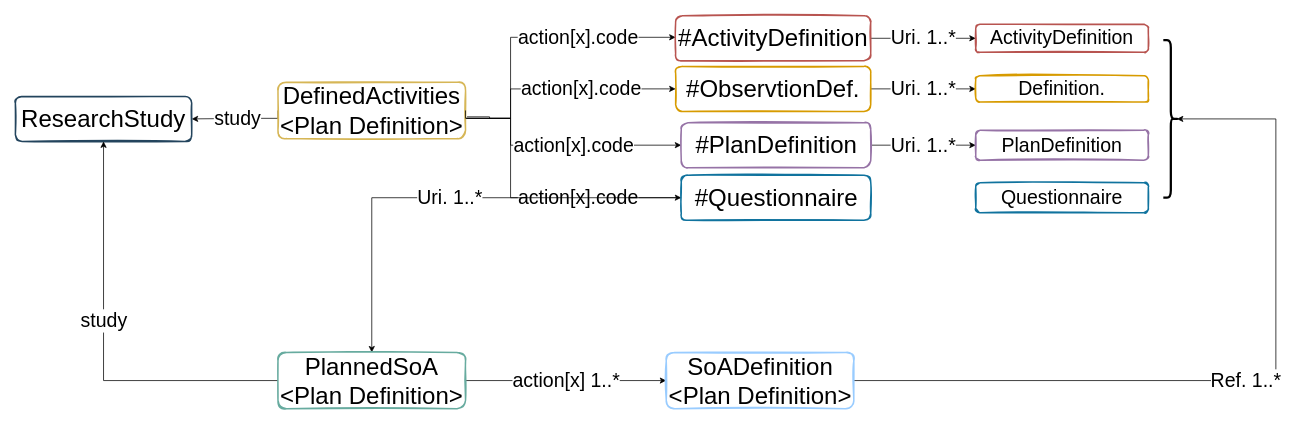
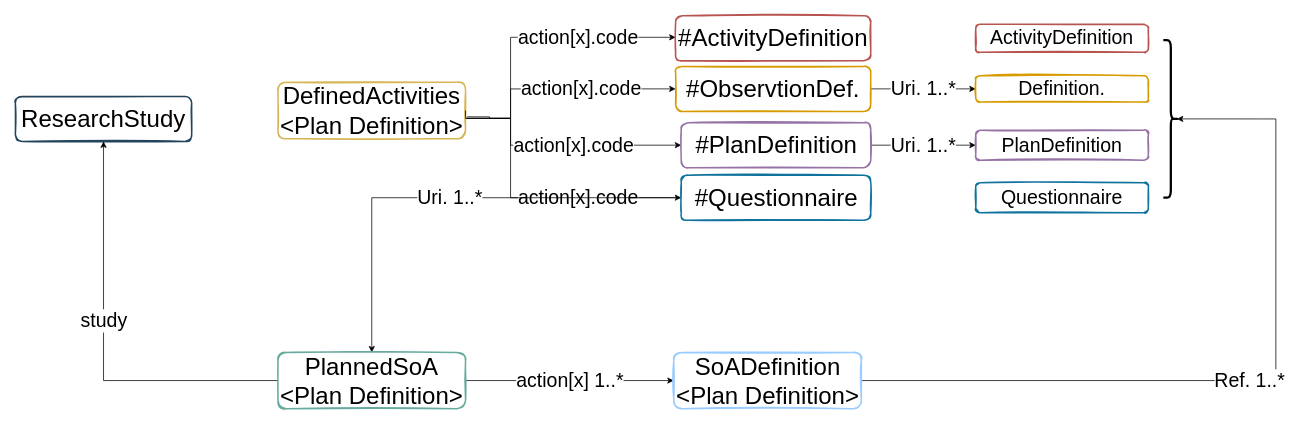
- <mxCell id="6" value="Uri. 1..*" style="edgeStyle=orthogonalEdgeStyle;rounded=0;orthogonalLoop=1;jettySize=auto;html=1;fontSize=26;" parent="1" source="7" target="17" edge="1"><mxGeometry relative="1" as="geometry" /></mxCell>
- <mxCell id="4" value="study" style="edgeStyle=orthogonalEdgeStyle;rounded=0;orthogonalLoop=1;jettySize=auto;html=1;fontSize=26;entryX=1;entryY=0.5;entryDx=0;entryDy=0;exitX=0;exitY=0.5;exitDx=0;exitDy=0;" parent="1" source="5" target="10" edge="1"><mxGeometry x="0.043" relative="1" as="geometry"><Array as="points"><mxPoint x="340" y="157" /><mxPoint x="340" y="157" /></Array><mxPoint as="offset" /></mxGeometry></mxCell>
- <mxCell id="25" value="SoADefinition&lt;br&gt;&amp;lt;Plan Definition&amp;gt;" style="rounded=1;whiteSpace=wrap;html=1;strokeWidth=2;fillWeight=4;hachureGap=8;hachureAngle=45;fillColor=none;sketch=1;fontSize=32;strokeColor=#99CCFF;" parent="1" vertex="1"><mxGeometry x="887.5" y="469" width="250" height="75" as="geometry" /></mxCell>
+ <mxCell id="25" value="SoADefinition&lt;br&gt;&amp;lt;Plan Definition&amp;gt;" style="rounded=1;whiteSpace=wrap;html=1;strokeWidth=2;fillWeight=4;hachureGap=8;hachureAngle=45;fillColor=none;sketch=1;fontSize=32;strokeColor=#99CCFF;" parent="1" vertex="1"><mxGeometry x="897.5" y="469" width="250" height="75" as="geometry" /></mxCell>
